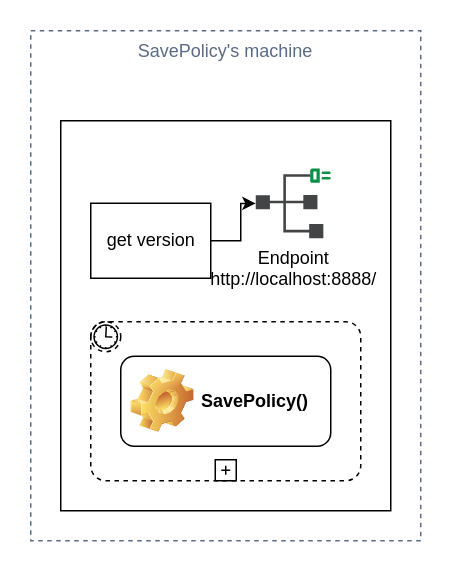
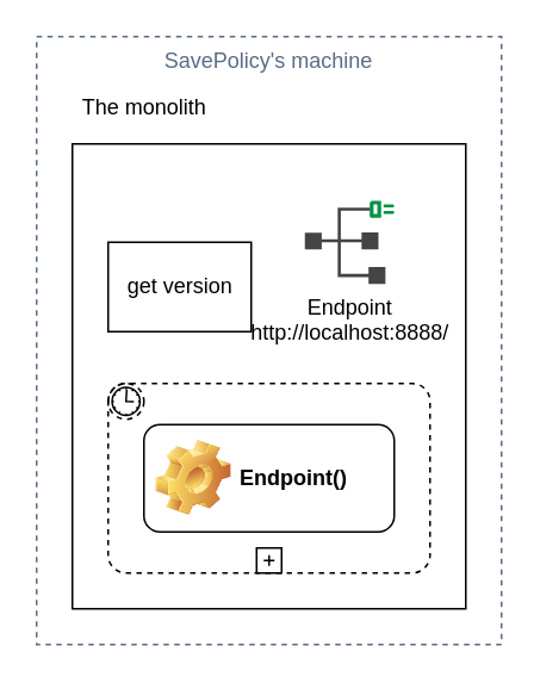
+ <mxCell id="9" value="The monolith" style="text;html=1;align=center;verticalAlign=middle;resizable=0;points=[];autosize=1;strokeColor=none;" vertex="1" parent="1"><mxGeometry x="40" y="50" width="80" height="20" as="geometry" /></mxCell>
- <mxCell id="7" value="" style="edgeStyle=orthogonalEdgeStyle;rounded=0;orthogonalLoop=1;jettySize=auto;html=1;" edge="1" parent="1" source="8" target="5"><mxGeometry relative="1" as="geometry" /></mxCell>
- <mxCell id="6" value="SavePolicy()" style="label;whiteSpace=wrap;html=1;image=img/clipart/Gear_128x128.png" vertex="1" parent="1"><mxGeometry x="80" y="237" width="140" height="60" as="geometry" /></mxCell>
+ <mxCell id="6" value="Endpoint()" style="label;whiteSpace=wrap;html=1;image=img/clipart/Gear_128x128.png" vertex="1" parent="1"><mxGeometry x="80" y="237" width="140" height="60" as="geometry" /></mxCell>
